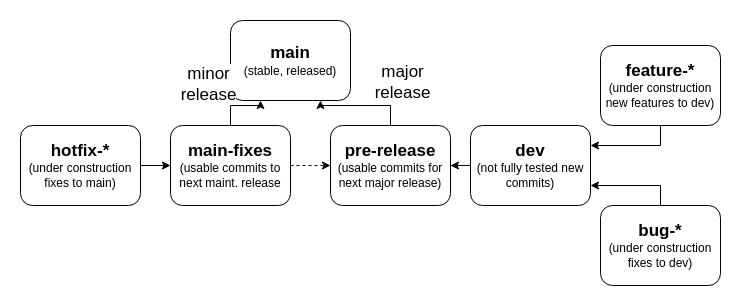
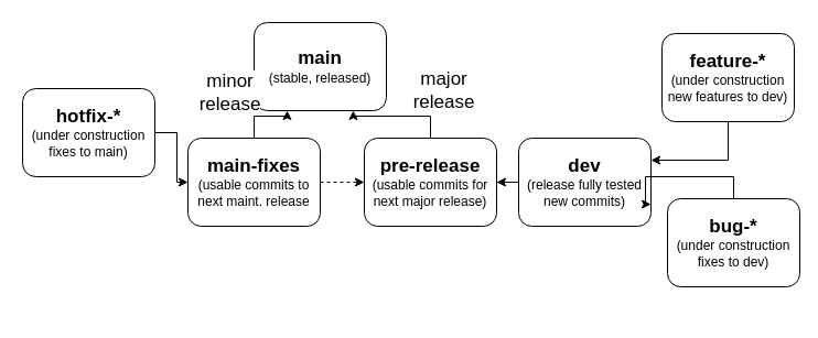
- <mxCell id="13" value="&lt;font style=&quot;font-size: 17px&quot;&gt;&lt;b&gt;feature-*&lt;/b&gt;&lt;/font&gt;&lt;br&gt;(under construction new features to dev)" style="rounded=1;whiteSpace=wrap;html=1;" parent="1" vertex="1"><mxGeometry x="600" y="45" width="120" height="80" as="geometry" /></mxCell>
+ <mxCell id="13" value="&lt;font style=&quot;font-size: 17px&quot;&gt;&lt;b&gt;feature-*&lt;/b&gt;&lt;/font&gt;&lt;br&gt;(under construction new features to dev)" style="rounded=1;whiteSpace=wrap;html=1;" parent="1" vertex="1"><mxGeometry x="600" y="30" width="120" height="80" as="geometry" /></mxCell>
- <mxCell id="17" value="&lt;font style=&quot;font-size: 17px&quot;&gt;&lt;b&gt;hotfix-*&lt;br&gt;&lt;/b&gt;&lt;/font&gt;(under construction fixes to main)" style="rounded=1;whiteSpace=wrap;html=1;" parent="1" vertex="1"><mxGeometry x="20" y="125" width="120" height="80" as="geometry" /></mxCell>
+ <mxCell id="17" value="&lt;font style=&quot;font-size: 17px&quot;&gt;&lt;b&gt;hotfix-*&lt;br&gt;&lt;/b&gt;&lt;/font&gt;(under construction fixes to main)" style="rounded=1;whiteSpace=wrap;html=1;" parent="1" vertex="1"><mxGeometry x="20" y="80" width="120" height="80" as="geometry" /></mxCell>
- <mxCell id="11" value="&lt;b&gt;&lt;font style=&quot;font-size: 17px&quot;&gt;dev&lt;/font&gt;&lt;br&gt;&lt;/b&gt;(not fully tested new commits)" style="rounded=1;whiteSpace=wrap;html=1;" parent="1" vertex="1"><mxGeometry x="470" y="125" width="120" height="80" as="geometry" /></mxCell>
+ <mxCell id="11" value="&lt;b&gt;&lt;font style=&quot;font-size: 17px&quot;&gt;dev&lt;/font&gt;&lt;br&gt;&lt;/b&gt;(release fully tested new commits)" style="rounded=1;whiteSpace=wrap;html=1;" parent="1" vertex="1"><mxGeometry x="470" y="125" width="120" height="80" as="geometry" /></mxCell>
- <mxCell id="15" value="&lt;font style=&quot;font-size: 17px&quot;&gt;&lt;b&gt;bug-*&lt;/b&gt;&lt;/font&gt;&lt;br&gt;(under construction fixes to dev)" style="rounded=1;whiteSpace=wrap;html=1;" parent="1" vertex="1"><mxGeometry x="600" y="205" width="120" height="80" as="geometry" /></mxCell>
+ <mxCell id="15" value="&lt;font style=&quot;font-size: 17px&quot;&gt;&lt;b&gt;bug-*&lt;/b&gt;&lt;/font&gt;&lt;br&gt;(under construction fixes to dev)" style="rounded=1;whiteSpace=wrap;html=1;" parent="1" vertex="1"><mxGeometry x="605" y="180" width="120" height="80" as="geometry" /></mxCell>
